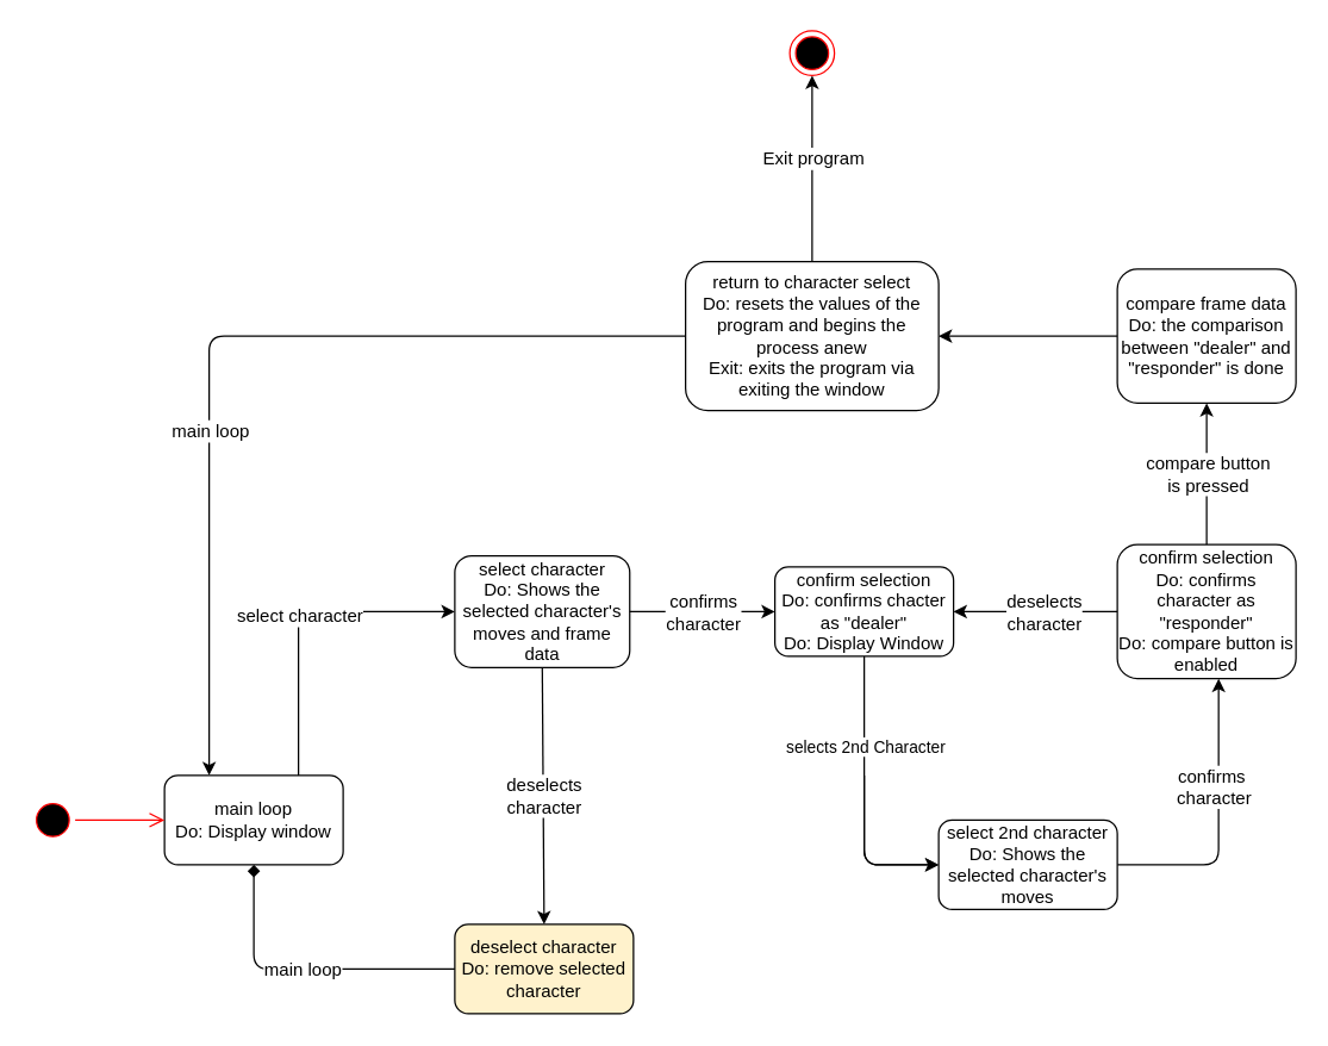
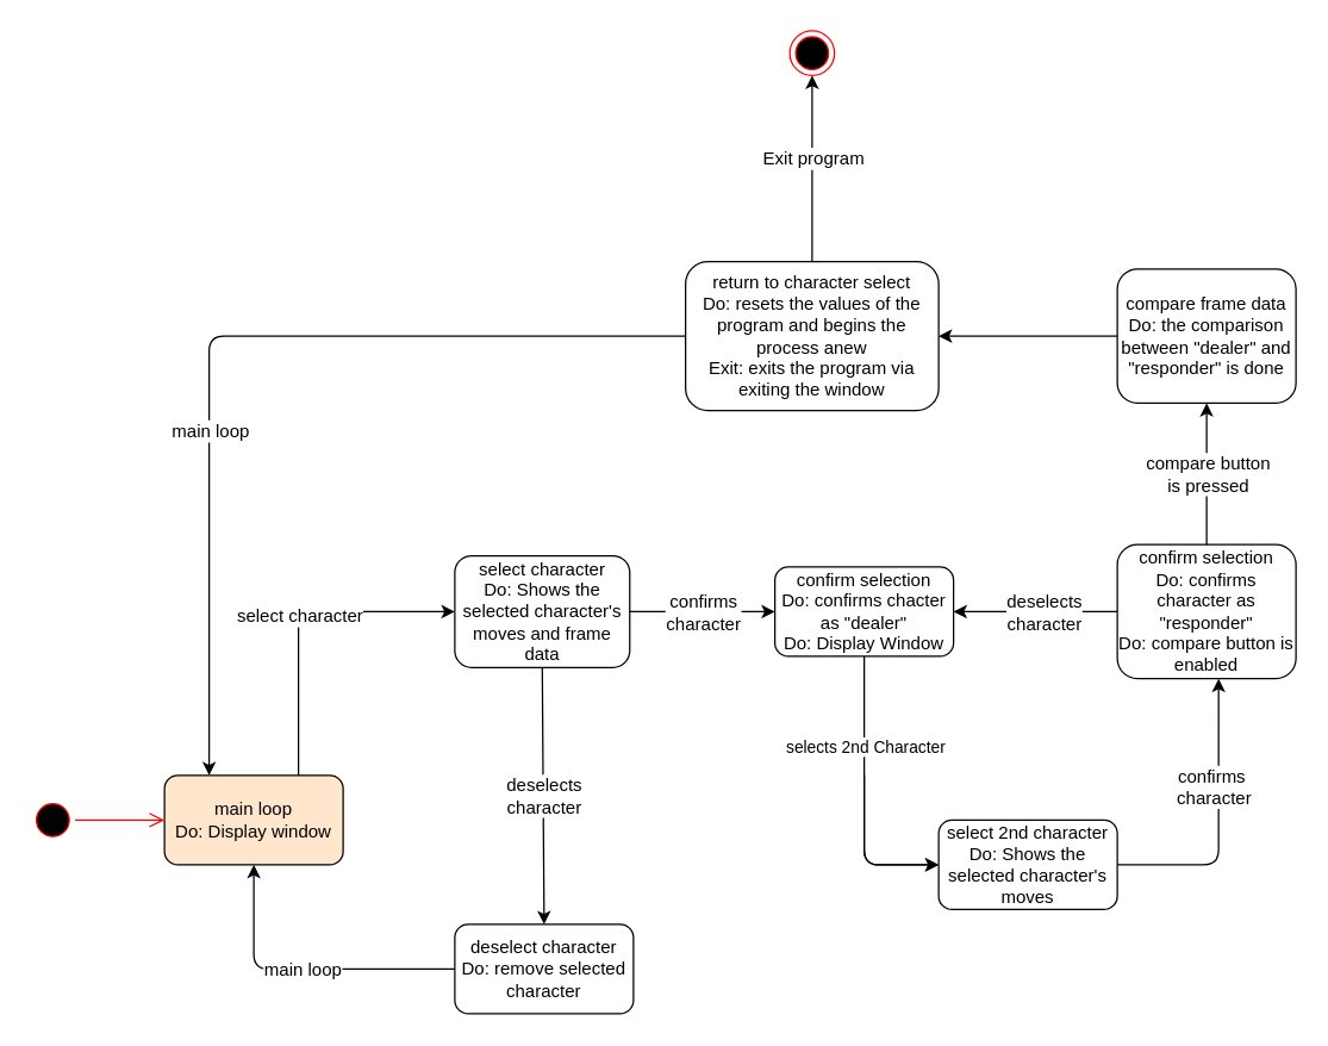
- <mxCell id="2" value="&lt;div&gt;main loop&lt;/div&gt;&lt;div&gt;Do: Display window&lt;br&gt;&lt;/div&gt;" style="rounded=1;whiteSpace=wrap;html=1;" parent="1" vertex="1"><mxGeometry x="110" y="520" width="120" height="60" as="geometry" /></mxCell>
+ <mxCell id="2" value="&lt;div&gt;main loop&lt;/div&gt;&lt;div&gt;Do: Display window&lt;br&gt;&lt;/div&gt;" style="rounded=1;whiteSpace=wrap;html=1;fillColor=#ffe6cc;" parent="1" vertex="1"><mxGeometry x="110" y="520" width="120" height="60" as="geometry" /></mxCell>
- <mxCell id="19" value="" style="endArrow=diamond;html=1;exitX=0;exitY=0.5;exitDx=0;exitDy=0;entryX=0.5;entryY=1;entryDx=0;entryDy=0;" parent="1" source="6" target="2" edge="1"><mxGeometry relative="1" as="geometry"><mxPoint x="340" y="570" as="sourcePoint" /><mxPoint x="440" y="570" as="targetPoint" /><Array as="points"><mxPoint x="170" y="650" /></Array></mxGeometry></mxCell>
+ <mxCell id="19" value="" style="endArrow=classic;html=1;exitX=0;exitY=0.5;exitDx=0;exitDy=0;entryX=0.5;entryY=1;entryDx=0;entryDy=0;" parent="1" source="6" target="2" edge="1"><mxGeometry relative="1" as="geometry"><mxPoint x="340" y="570" as="sourcePoint" /><mxPoint x="440" y="570" as="targetPoint" /><Array as="points"><mxPoint x="170" y="650" /></Array></mxGeometry></mxCell>
- <mxCell id="6" value="&lt;div&gt;deselect character&lt;/div&gt;&lt;div&gt;Do: remove selected character&lt;br&gt;&lt;/div&gt;" style="rounded=1;whiteSpace=wrap;html=1;fillColor=#fff2cc;" parent="1" vertex="1"><mxGeometry x="305" y="620" width="120" height="60" as="geometry" /></mxCell>
+ <mxCell id="6" value="&lt;div&gt;deselect character&lt;/div&gt;&lt;div&gt;Do: remove selected character&lt;br&gt;&lt;/div&gt;" style="rounded=1;whiteSpace=wrap;html=1;" parent="1" vertex="1"><mxGeometry x="305" y="620" width="120" height="60" as="geometry" /></mxCell>
